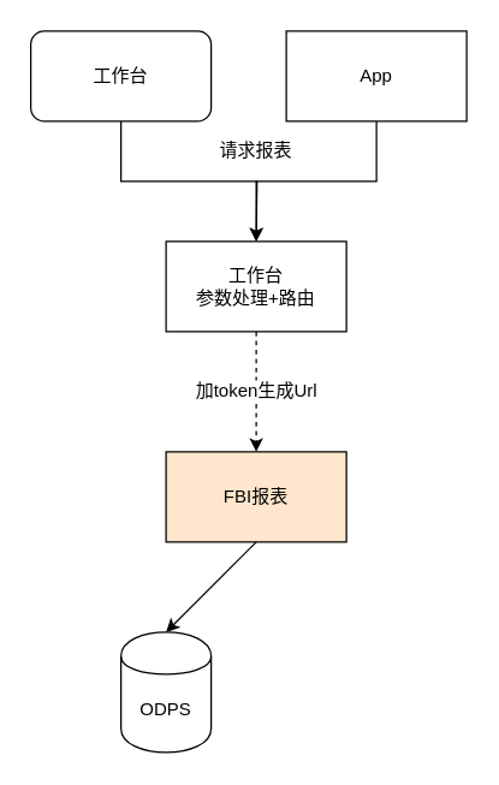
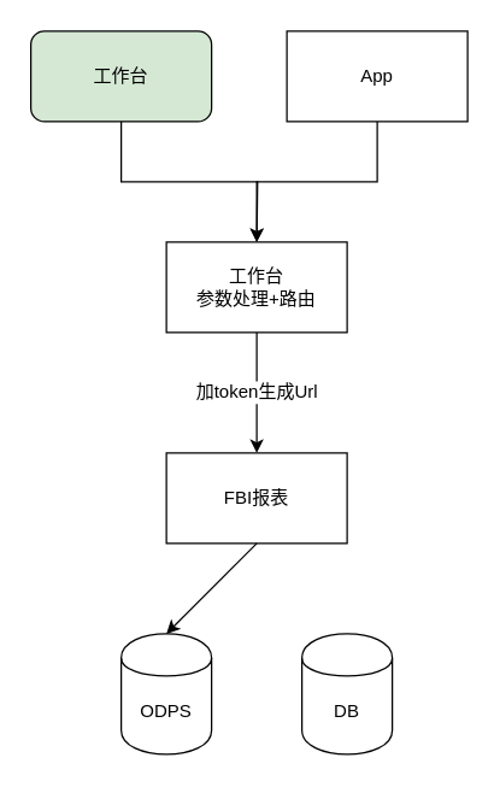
- <mxCell id="7" value="工作台&lt;br&gt;" style="rounded=1;whiteSpace=wrap;html=1;" vertex="1" parent="1"><mxGeometry x="20" y="20" width="120" height="60" as="geometry" /></mxCell>
+ <mxCell id="7" value="工作台&lt;br&gt;" style="rounded=1;whiteSpace=wrap;html=1;fillColor=#d5e8d4;" vertex="1" parent="1"><mxGeometry x="20" y="20" width="120" height="60" as="geometry" /></mxCell>
- <mxCell id="10" value="请求报表" style="text;html=1;strokeColor=none;fillColor=none;align=center;verticalAlign=middle;whiteSpace=wrap;rounded=0;" vertex="1" parent="1"><mxGeometry x="145" y="90" width="50" height="20" as="geometry" /></mxCell>
- <mxCell id="2" value="" style="edgeStyle=orthogonalEdgeStyle;rounded=0;orthogonalLoop=1;jettySize=auto;html=1;dashed=1;" edge="1" parent="1" source="4" target="5"><mxGeometry relative="1" as="geometry" /></mxCell>
+ <mxCell id="2" value="" style="edgeStyle=orthogonalEdgeStyle;rounded=0;orthogonalLoop=1;jettySize=auto;html=1;" edge="1" parent="1" source="4" target="5"><mxGeometry relative="1" as="geometry" /></mxCell>
- <mxCell id="5" value="FBI报表" style="rounded=0;whiteSpace=wrap;html=1;fillColor=#ffe6cc;" vertex="1" parent="1"><mxGeometry x="110" y="300" width="120" height="60" as="geometry" /></mxCell>
+ <mxCell id="5" value="FBI报表" style="rounded=0;whiteSpace=wrap;html=1;" vertex="1" parent="1"><mxGeometry x="110" y="300" width="120" height="60" as="geometry" /></mxCell>
+ <mxCell id="12" value="DB" style="shape=cylinder;whiteSpace=wrap;html=1;boundedLbl=1;backgroundOutline=1;" vertex="1" parent="1"><mxGeometry x="200" y="420" width="60" height="80" as="geometry" /></mxCell>
